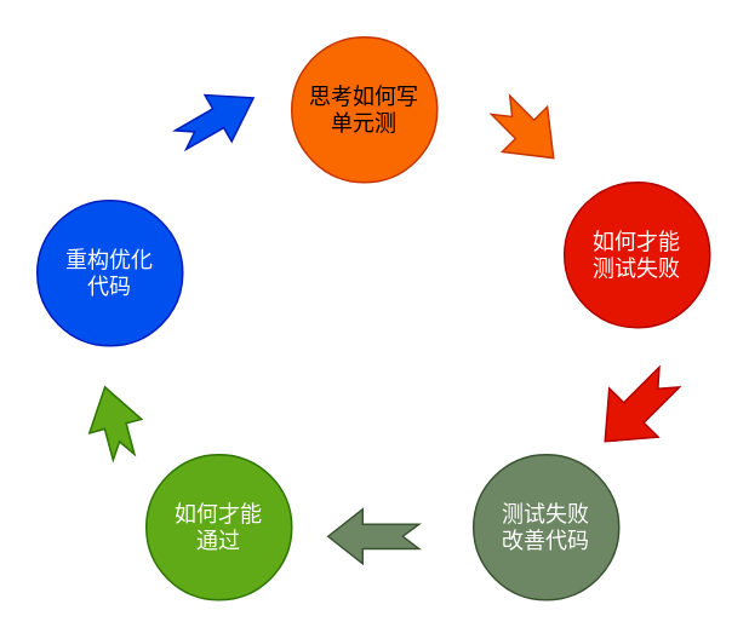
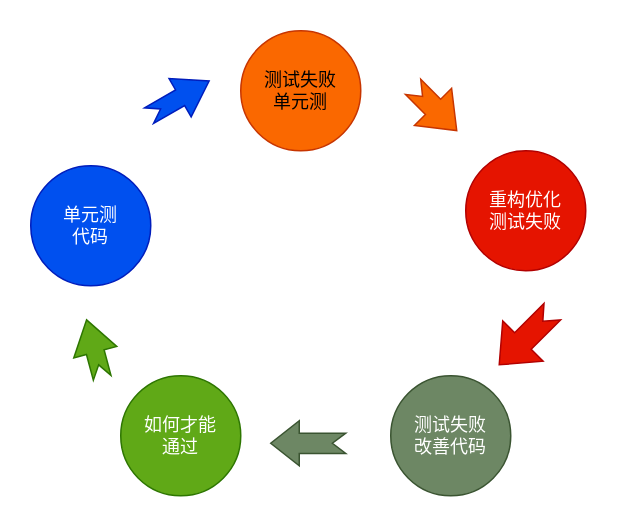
- <mxCell id="2" value="思考如何写&lt;br&gt;单元测" style="ellipse;whiteSpace=wrap;html=1;aspect=fixed;fillColor=#fa6800;fontColor=#000000;strokeColor=#C73500;" vertex="1" parent="1"><mxGeometry x="160" y="20" width="80" height="80" as="geometry" /></mxCell>
+ <mxCell id="2" value="测试失败&lt;br&gt;单元测" style="ellipse;whiteSpace=wrap;html=1;aspect=fixed;fillColor=#fa6800;fontColor=#000000;strokeColor=#C73500;" vertex="1" parent="1"><mxGeometry x="160" y="20" width="80" height="80" as="geometry" /></mxCell>
- <mxCell id="3" value="如何才能&lt;br&gt;测试失败" style="ellipse;whiteSpace=wrap;html=1;aspect=fixed;fillColor=#e51400;fontColor=#ffffff;strokeColor=#B20000;" vertex="1" parent="1"><mxGeometry x="310" y="100" width="80" height="80" as="geometry" /></mxCell>
+ <mxCell id="3" value="重构优化&lt;br&gt;测试失败" style="ellipse;whiteSpace=wrap;html=1;aspect=fixed;fillColor=#e51400;fontColor=#ffffff;strokeColor=#B20000;" vertex="1" parent="1"><mxGeometry x="310" y="100" width="80" height="80" as="geometry" /></mxCell>
- <mxCell id="6" value="重构优化&lt;br&gt;代码" style="ellipse;whiteSpace=wrap;html=1;aspect=fixed;fillColor=#0050ef;fontColor=#ffffff;strokeColor=#001DBC;" vertex="1" parent="1"><mxGeometry x="20" y="110" width="80" height="80" as="geometry" /></mxCell>
+ <mxCell id="6" value="单元测&lt;br&gt;代码" style="ellipse;whiteSpace=wrap;html=1;aspect=fixed;fillColor=#0050ef;fontColor=#ffffff;strokeColor=#001DBC;" vertex="1" parent="1"><mxGeometry x="20" y="110" width="80" height="80" as="geometry" /></mxCell>
